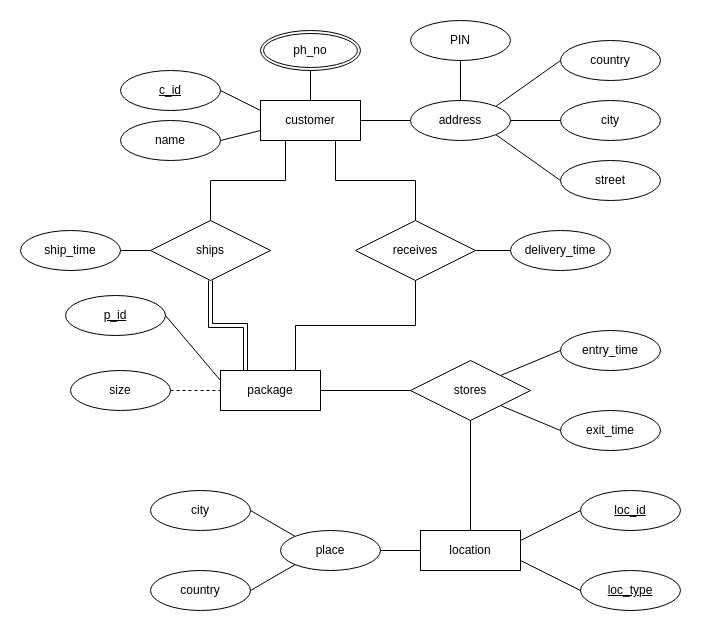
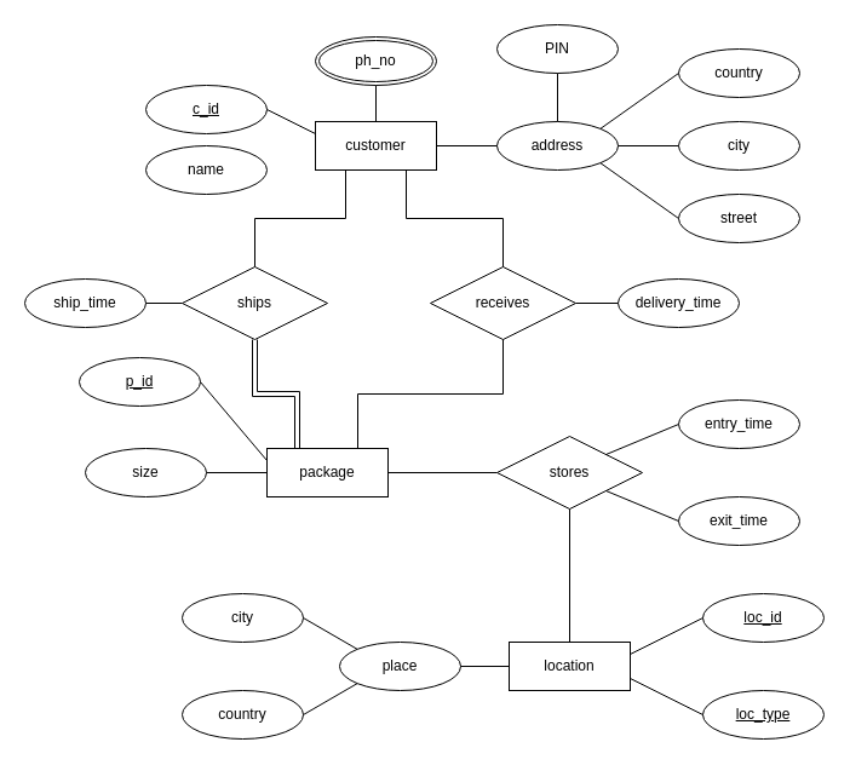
- <mxCell id="6" value="" style="endArrow=none;html=1;rounded=0;exitX=1;exitY=0.5;exitDx=0;exitDy=0;entryX=0;entryY=0.75;entryDx=0;entryDy=0;" parent="1" source="3" target="2" edge="1"><mxGeometry relative="1" as="geometry"><mxPoint x="380" y="180" as="sourcePoint" /><mxPoint x="540" y="180" as="targetPoint" /></mxGeometry></mxCell>
- <mxCell id="32" value="" style="endArrow=none;html=1;rounded=0;exitX=1;exitY=0.5;exitDx=0;exitDy=0;entryX=0;entryY=0.5;entryDx=0;entryDy=0;dashed=1;" parent="1" source="29" target="23" edge="1"><mxGeometry relative="1" as="geometry"><mxPoint x="300" y="450" as="sourcePoint" /><mxPoint x="180" y="435" as="targetPoint" /></mxGeometry></mxCell>
+ <mxCell id="32" value="" style="endArrow=none;html=1;rounded=0;exitX=1;exitY=0.5;exitDx=0;exitDy=0;entryX=0;entryY=0.5;entryDx=0;entryDy=0;" parent="1" source="29" target="23" edge="1"><mxGeometry relative="1" as="geometry"><mxPoint x="300" y="450" as="sourcePoint" /><mxPoint x="180" y="435" as="targetPoint" /></mxGeometry></mxCell>
